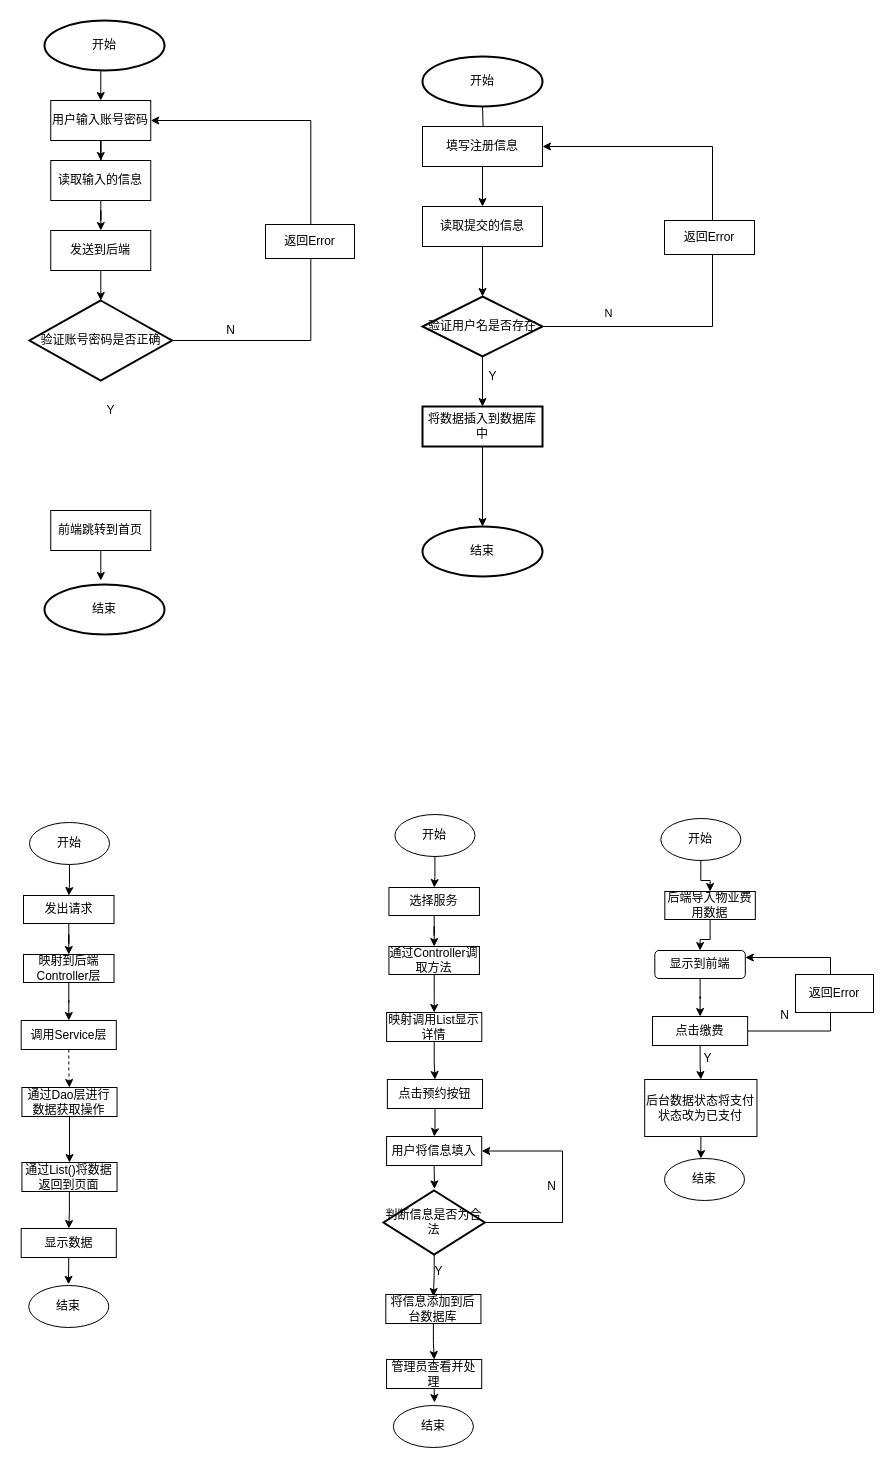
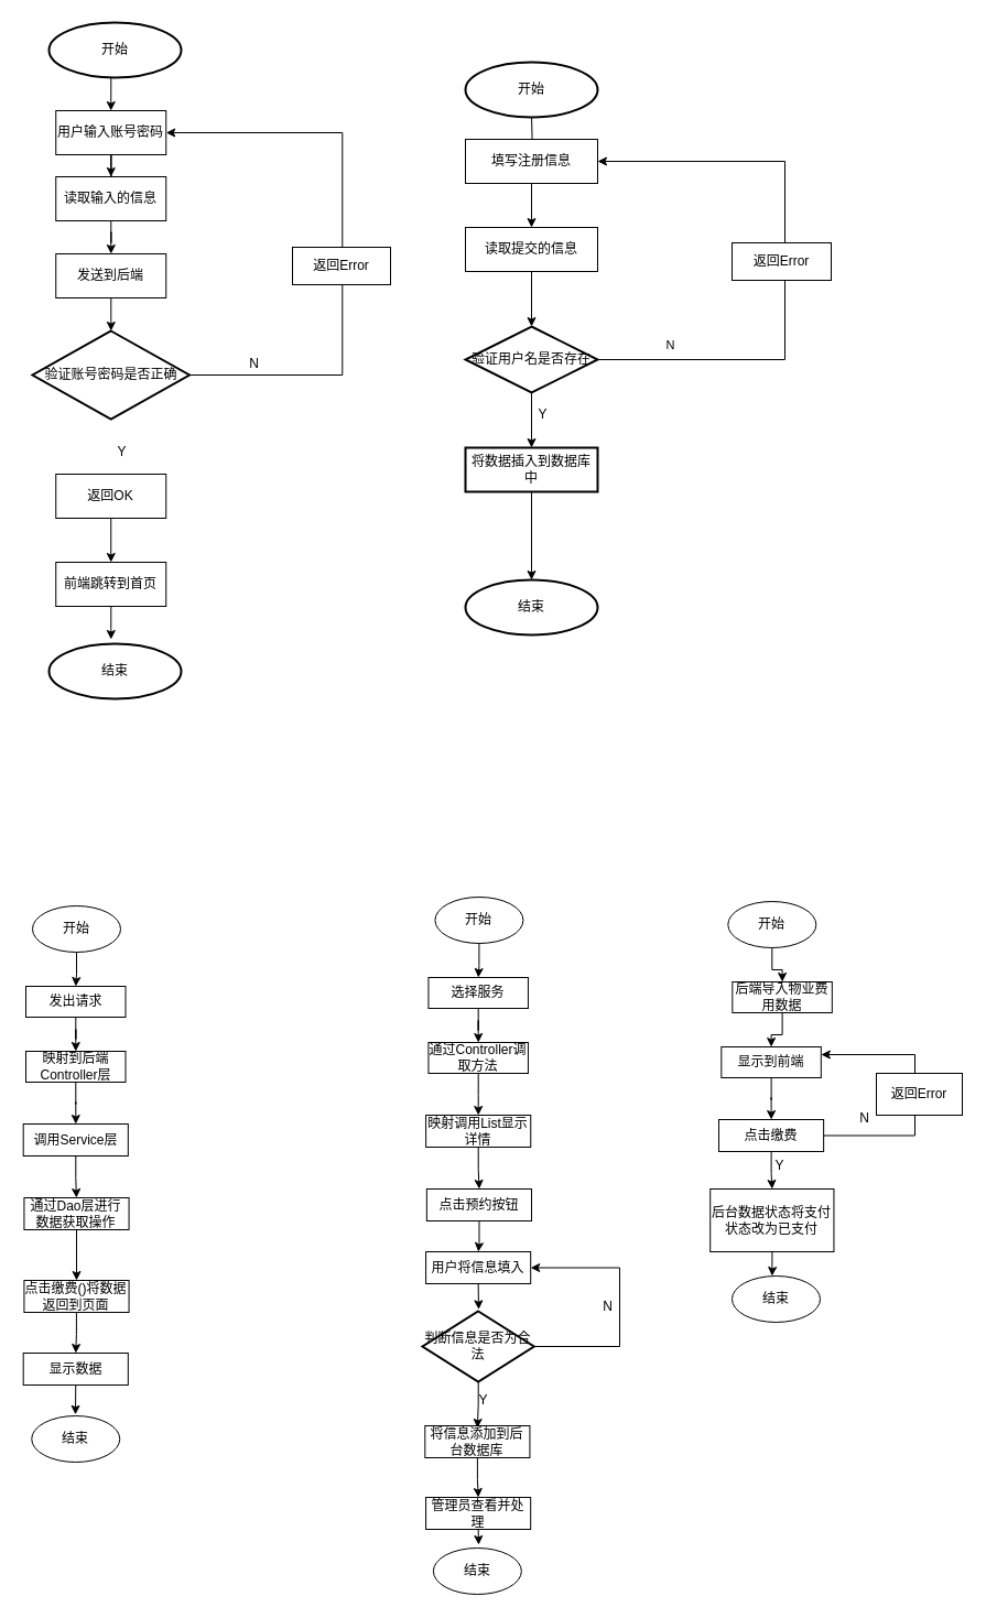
+ <mxCell id="7" value="&lt;font style=&quot;vertical-align: inherit&quot;&gt;&lt;font style=&quot;vertical-align: inherit&quot;&gt;返回OK&lt;/font&gt;&lt;/font&gt;" style="rounded=0;whiteSpace=wrap;html=1;" parent="1" vertex="1"><mxGeometry x="50.25" y="430" width="100" height="40" as="geometry" /></mxCell>
+ <mxCell id="6" value="" style="edgeStyle=orthogonalEdgeStyle;rounded=0;orthogonalLoop=1;jettySize=auto;html=1;" parent="1" source="7" target="5" edge="1"><mxGeometry relative="1" as="geometry" /></mxCell>
- <mxCell id="78" value="&lt;font style=&quot;vertical-align: inherit&quot;&gt;&lt;font style=&quot;vertical-align: inherit&quot;&gt;&lt;font style=&quot;vertical-align: inherit&quot;&gt;&lt;font style=&quot;vertical-align: inherit&quot;&gt;显示到前端&lt;/font&gt;&lt;/font&gt;&lt;/font&gt;&lt;/font&gt;" style="whiteSpace=wrap;html=1;rounded=1;" parent="1" vertex="1"><mxGeometry x="654.32" y="950" width="90.5" height="28" as="geometry" /></mxCell>
+ <mxCell id="78" value="&lt;font style=&quot;vertical-align: inherit&quot;&gt;&lt;font style=&quot;vertical-align: inherit&quot;&gt;&lt;font style=&quot;vertical-align: inherit&quot;&gt;&lt;font style=&quot;vertical-align: inherit&quot;&gt;显示到前端&lt;/font&gt;&lt;/font&gt;&lt;/font&gt;&lt;/font&gt;" style="whiteSpace=wrap;html=1;" parent="1" vertex="1"><mxGeometry x="654.32" y="950" width="90.5" height="28" as="geometry" /></mxCell>
- <mxCell id="42" value="" style="edgeStyle=orthogonalEdgeStyle;rounded=0;orthogonalLoop=1;jettySize=auto;html=1;dashed=1;" parent="1" source="43" target="45" edge="1"><mxGeometry relative="1" as="geometry" /></mxCell>
+ <mxCell id="42" value="" style="edgeStyle=orthogonalEdgeStyle;rounded=0;orthogonalLoop=1;jettySize=auto;html=1;" parent="1" source="43" target="45" edge="1"><mxGeometry relative="1" as="geometry" /></mxCell>
- <mxCell id="47" value="&lt;font style=&quot;vertical-align: inherit&quot;&gt;&lt;font style=&quot;vertical-align: inherit&quot;&gt;&lt;font style=&quot;vertical-align: inherit&quot;&gt;&lt;font style=&quot;vertical-align: inherit&quot;&gt;&lt;font style=&quot;vertical-align: inherit&quot;&gt;&lt;font style=&quot;vertical-align: inherit&quot;&gt;通过List()将数据返回到页面&lt;/font&gt;&lt;/font&gt;&lt;/font&gt;&lt;/font&gt;&lt;/font&gt;&lt;/font&gt;" style="whiteSpace=wrap;html=1;" parent="1" vertex="1"><mxGeometry x="21.43" y="1162" width="95.13" height="29" as="geometry" /></mxCell>
+ <mxCell id="47" value="&lt;font style=&quot;vertical-align: inherit&quot;&gt;&lt;font style=&quot;vertical-align: inherit&quot;&gt;&lt;font style=&quot;vertical-align: inherit&quot;&gt;&lt;font style=&quot;vertical-align: inherit&quot;&gt;&lt;font style=&quot;vertical-align: inherit&quot;&gt;&lt;font style=&quot;vertical-align: inherit&quot;&gt;点击缴费()将数据返回到页面&lt;/font&gt;&lt;/font&gt;&lt;/font&gt;&lt;/font&gt;&lt;/font&gt;&lt;/font&gt;" style="whiteSpace=wrap;html=1;" parent="1" vertex="1"><mxGeometry x="21.43" y="1162" width="95.13" height="29" as="geometry" /></mxCell>
